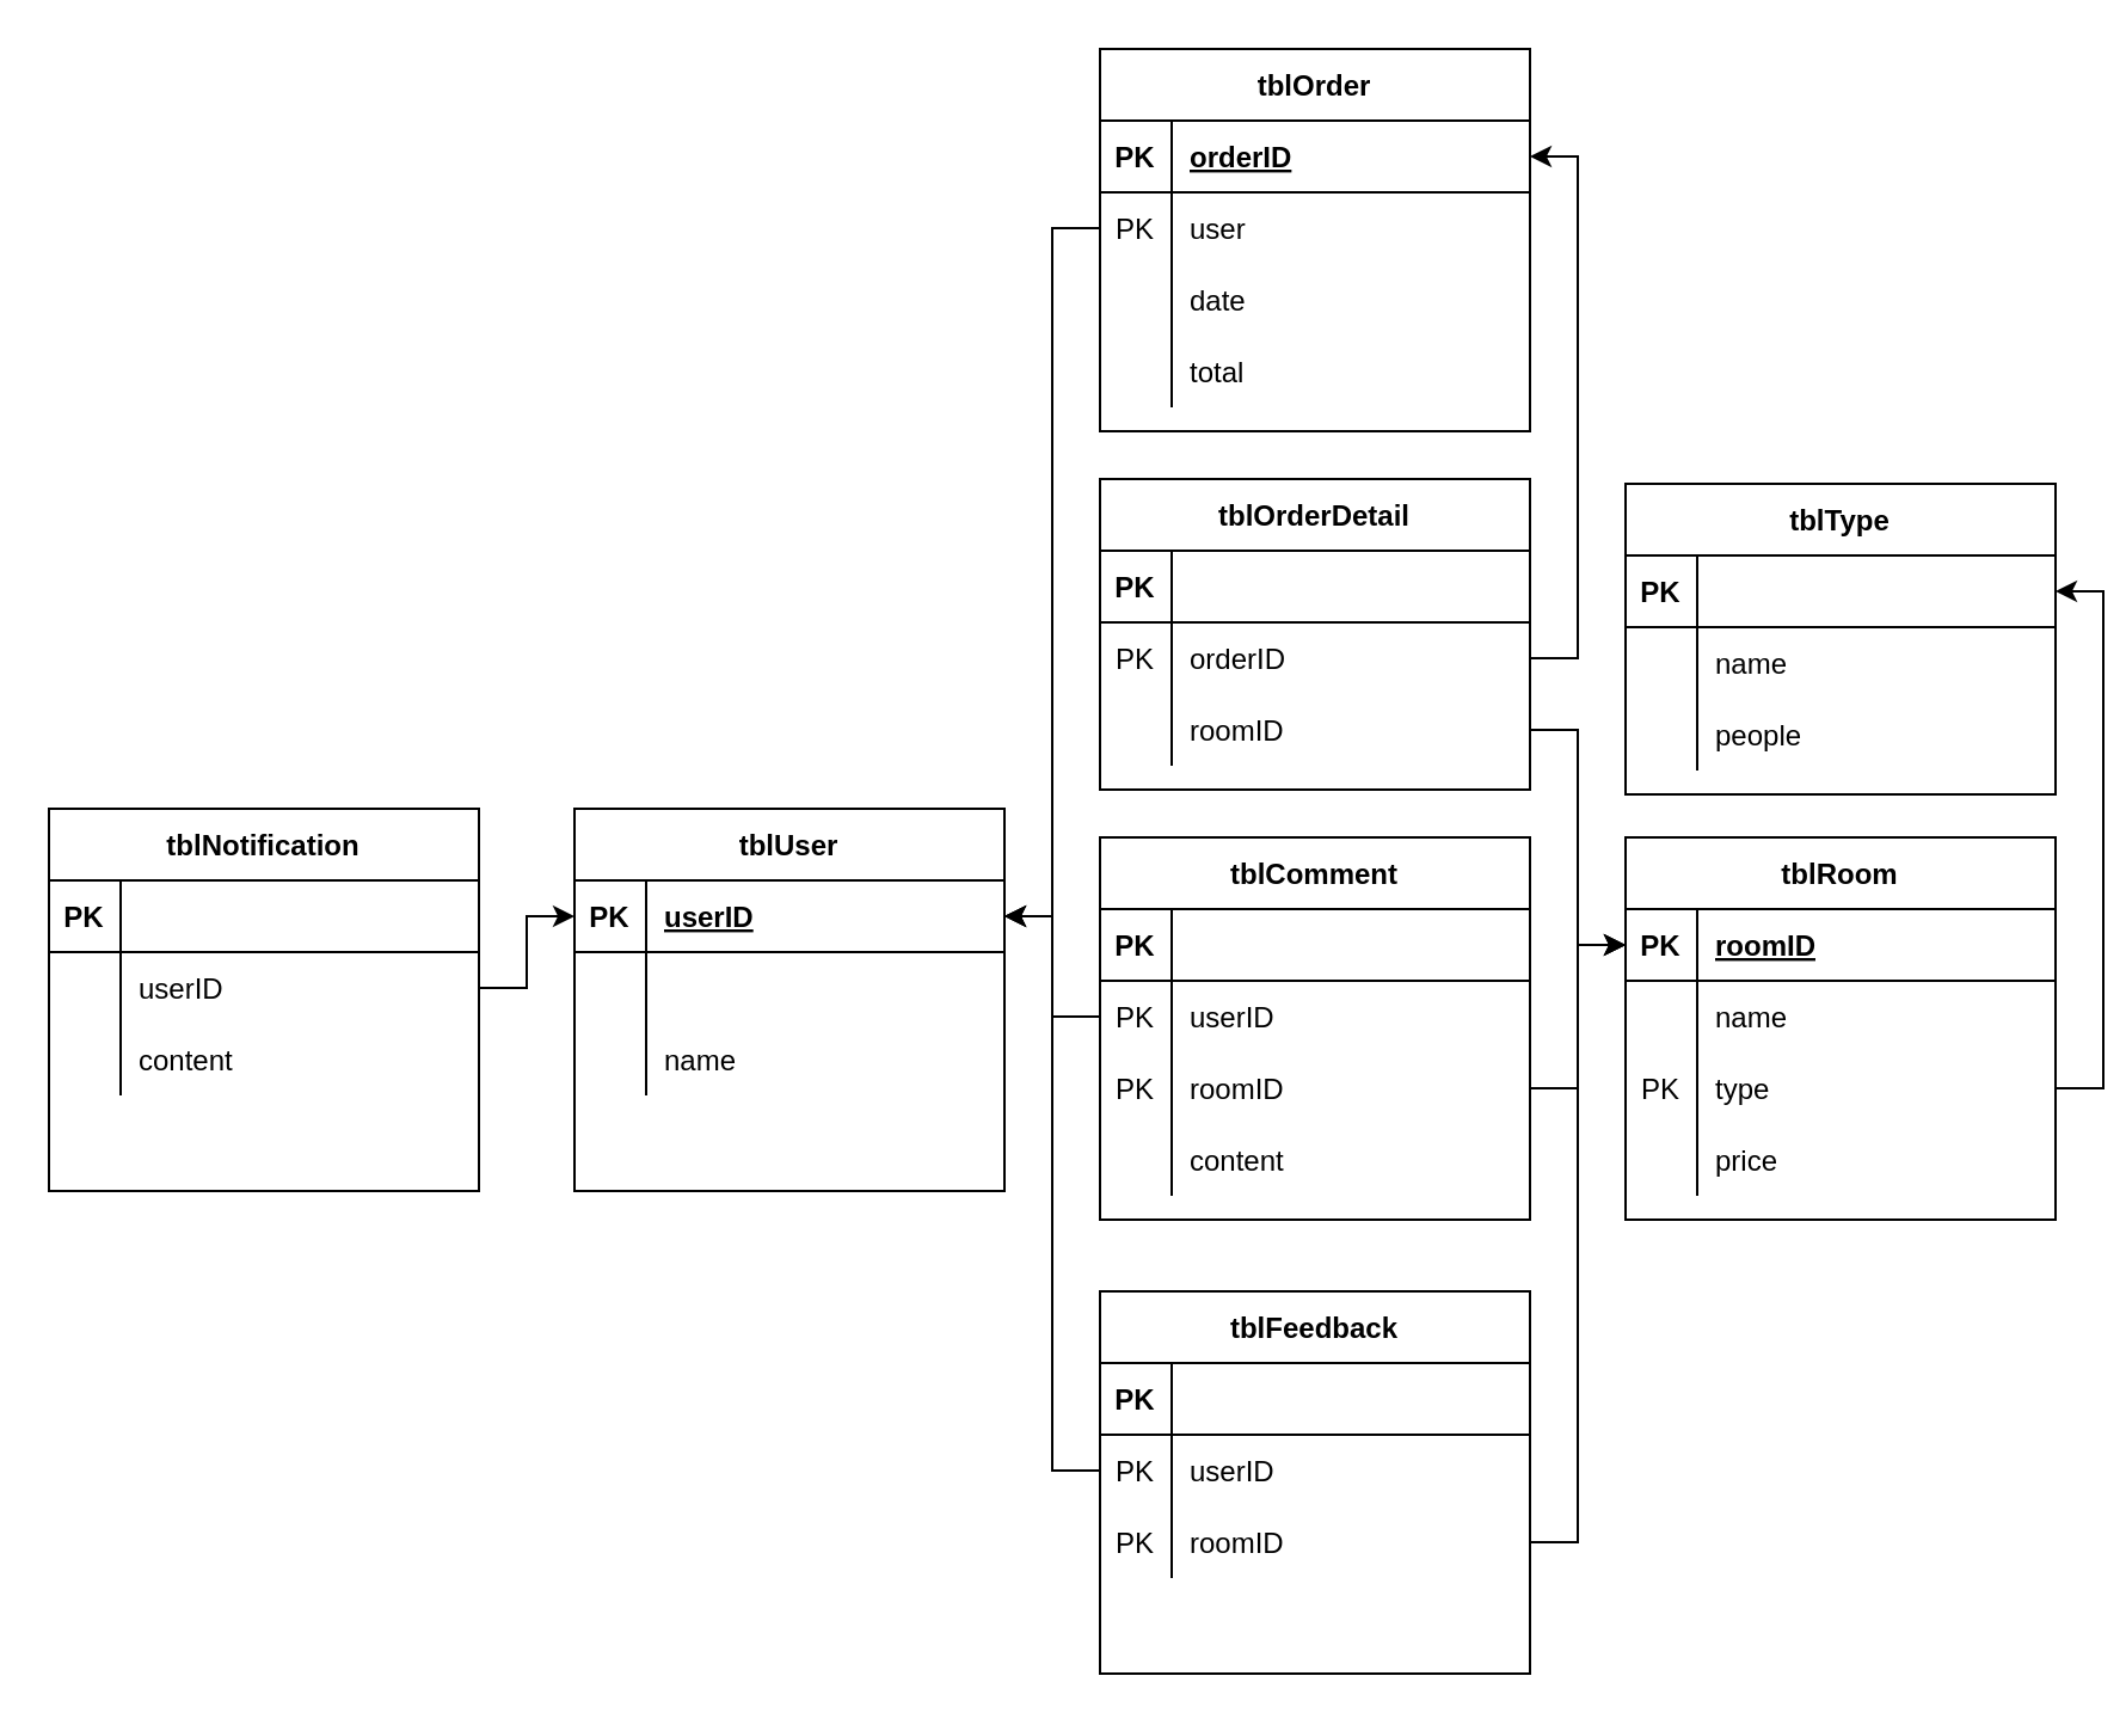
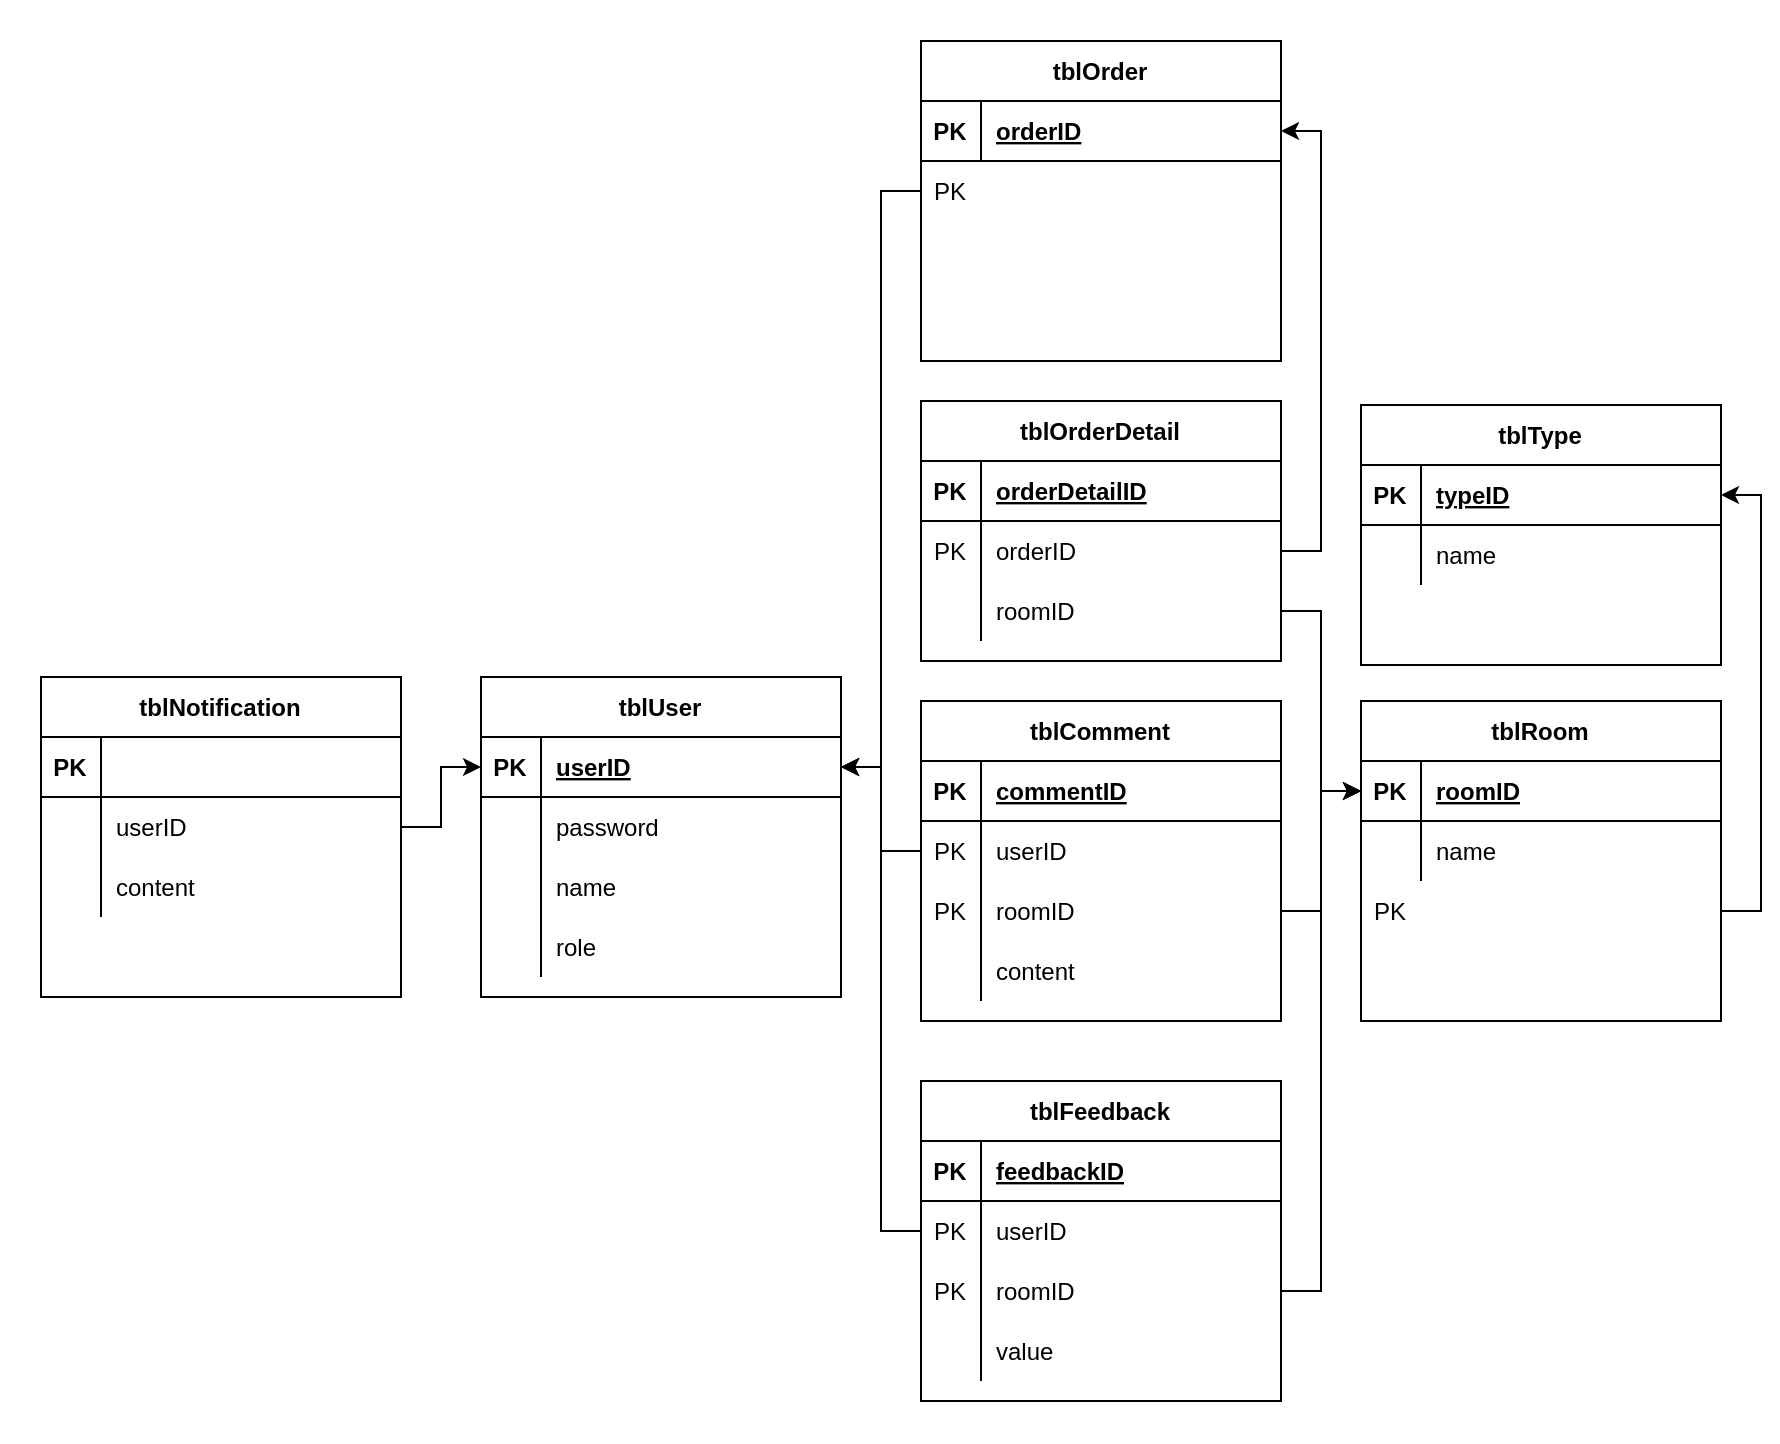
- <mxCell id="31" value="user" style="shape=partialRectangle;connectable=0;fillColor=none;top=0;left=0;bottom=0;right=0;align=left;spacingLeft=6;overflow=hidden;" vertex="1" parent="29"><mxGeometry x="30" width="150" height="30" as="geometry" /></mxCell>
- <mxCell id="34" value="date" style="shape=partialRectangle;connectable=0;fillColor=none;top=0;left=0;bottom=0;right=0;align=left;spacingLeft=6;overflow=hidden;" vertex="1" parent="32"><mxGeometry x="30" width="150" height="30" as="geometry" /></mxCell>
- <mxCell id="37" value="total" style="shape=partialRectangle;connectable=0;fillColor=none;top=0;left=0;bottom=0;right=0;align=left;spacingLeft=6;overflow=hidden;" vertex="1" parent="35"><mxGeometry x="30" width="150" height="30" as="geometry" /></mxCell>
+ <mxCell id="41" value="orderDetailID" style="shape=partialRectangle;connectable=0;fillColor=none;top=0;left=0;bottom=0;right=0;align=left;spacingLeft=6;fontStyle=5;overflow=hidden;" vertex="1" parent="39"><mxGeometry x="30" width="150" height="30" as="geometry" /></mxCell>
+ <mxCell id="18" value="typeID" style="shape=partialRectangle;connectable=0;fillColor=none;top=0;left=0;bottom=0;right=0;align=left;spacingLeft=6;fontStyle=5;overflow=hidden;" vertex="1" parent="16"><mxGeometry x="30" width="150" height="30" as="geometry" /></mxCell>
- <mxCell id="24" value="people" style="shape=partialRectangle;connectable=0;fillColor=none;top=0;left=0;bottom=0;right=0;align=left;spacingLeft=6;overflow=hidden;" vertex="1" parent="22"><mxGeometry x="30" width="150" height="30" as="geometry" /></mxCell>
+ <mxCell id="68" value="commentID" style="shape=partialRectangle;connectable=0;fillColor=none;top=0;left=0;bottom=0;right=0;align=left;spacingLeft=6;fontStyle=5;overflow=hidden;" vertex="1" parent="66"><mxGeometry x="30" width="150" height="30" as="geometry" /></mxCell>
+ <mxCell id="54" value="password" style="shape=partialRectangle;connectable=0;fillColor=none;top=0;left=0;bottom=0;right=0;align=left;spacingLeft=6;overflow=hidden;" vertex="1" parent="52"><mxGeometry x="30" width="150" height="30" as="geometry" /></mxCell>
- <mxCell id="11" value="type" style="shape=partialRectangle;connectable=0;fillColor=none;top=0;left=0;bottom=0;right=0;align=left;spacingLeft=6;overflow=hidden;" vertex="1" parent="9"><mxGeometry x="30" width="150" height="30" as="geometry" /></mxCell>
+ <mxCell id="60" value="role" style="shape=partialRectangle;connectable=0;fillColor=none;top=0;left=0;bottom=0;right=0;align=left;spacingLeft=6;overflow=hidden;" vertex="1" parent="58"><mxGeometry x="30" width="150" height="30" as="geometry" /></mxCell>
- <mxCell id="14" value="price" style="shape=partialRectangle;connectable=0;fillColor=none;top=0;left=0;bottom=0;right=0;align=left;spacingLeft=6;overflow=hidden;" vertex="1" parent="12"><mxGeometry x="30" width="150" height="30" as="geometry" /></mxCell>
+ <mxCell id="83" value="feedbackID" style="shape=partialRectangle;connectable=0;fillColor=none;top=0;left=0;bottom=0;right=0;align=left;spacingLeft=6;fontStyle=5;overflow=hidden;" vertex="1" parent="81"><mxGeometry x="30" width="150" height="30" as="geometry" /></mxCell>
+ <mxCell id="92" value="value" style="shape=partialRectangle;connectable=0;fillColor=none;top=0;left=0;bottom=0;right=0;align=left;spacingLeft=6;overflow=hidden;" vertex="1" parent="90"><mxGeometry x="30" width="150" height="30" as="geometry" /></mxCell>
